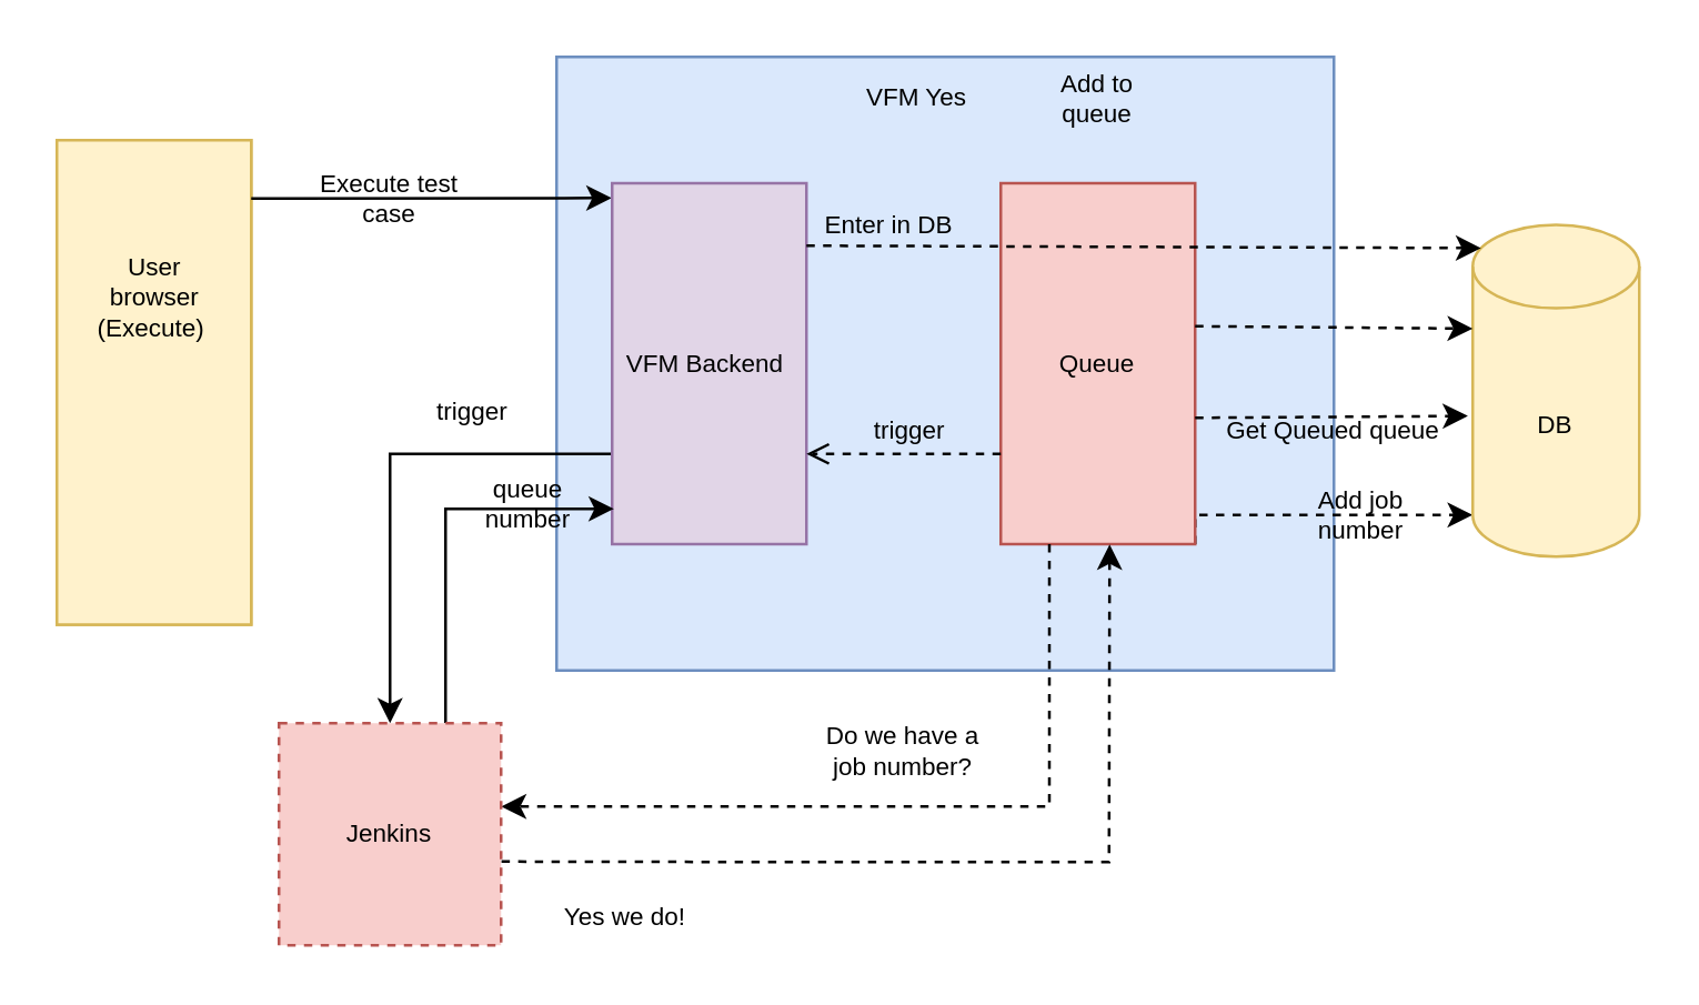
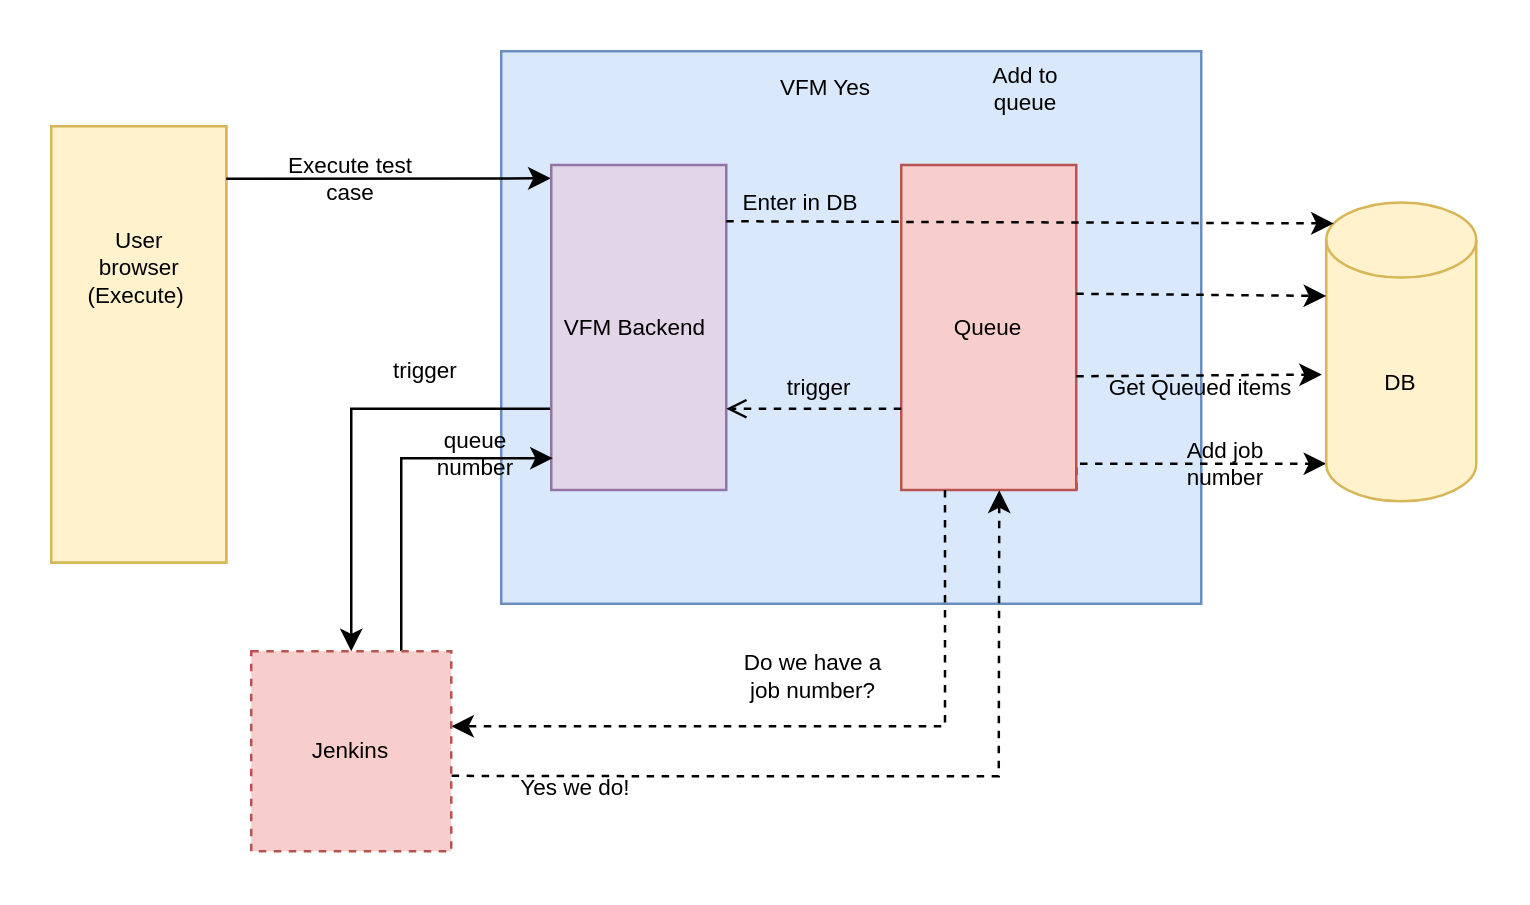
- <mxCell id="16" value="Add to queue" style="text;html=1;strokeColor=none;fillColor=none;align=center;verticalAlign=middle;whiteSpace=wrap;rounded=0;fontSize=9;" vertex="1" parent="1"><mxGeometry x="370" y="25" width="50" height="20" as="geometry" /></mxCell>
+ <mxCell id="16" value="Add to queue" style="text;html=1;strokeColor=none;fillColor=none;align=center;verticalAlign=middle;whiteSpace=wrap;rounded=0;fontSize=9;" vertex="1" parent="1"><mxGeometry x="385" y="25" width="50" height="20" as="geometry" /></mxCell>
- <mxCell id="20" value="Get Queued queue" style="text;html=1;strokeColor=none;fillColor=none;align=center;verticalAlign=middle;whiteSpace=wrap;rounded=0;fontSize=9;" vertex="1" parent="1"><mxGeometry x="440" y="140" width="80" height="30" as="geometry" /></mxCell>
+ <mxCell id="20" value="Get Queued items" style="text;html=1;strokeColor=none;fillColor=none;align=center;verticalAlign=middle;whiteSpace=wrap;rounded=0;fontSize=9;" vertex="1" parent="1"><mxGeometry x="440" y="140" width="80" height="30" as="geometry" /></mxCell>
- <mxCell id="29" value="Yes we do!" style="text;html=1;strokeColor=none;fillColor=none;align=center;verticalAlign=middle;whiteSpace=wrap;rounded=0;fontSize=9;" vertex="1" parent="1"><mxGeometry x="195" y="315" width="60" height="30" as="geometry" /></mxCell>
+ <mxCell id="29" value="Yes we do!" style="text;html=1;strokeColor=none;fillColor=none;align=center;verticalAlign=middle;whiteSpace=wrap;rounded=0;fontSize=9;" vertex="1" parent="1"><mxGeometry x="200" y="300" width="60" height="30" as="geometry" /></mxCell>
